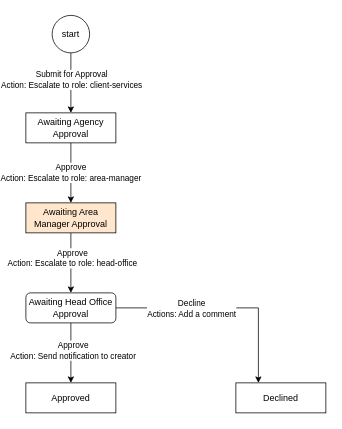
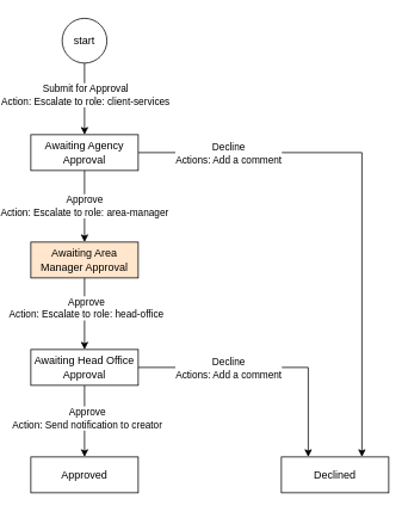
+ <mxCell id="6" style="edgeStyle=orthogonalEdgeStyle;rounded=0;orthogonalLoop=1;jettySize=auto;html=1;exitX=1;exitY=0.5;exitDx=0;exitDy=0;entryX=0.75;entryY=0;entryDx=0;entryDy=0;" edge="1" parent="1" source="8" target="18"><mxGeometry relative="1" as="geometry" /></mxCell>
+ <mxCell id="7" value="Decline&lt;br&gt;Actions: Add a comment" style="edgeLabel;html=1;align=center;verticalAlign=middle;resizable=0;points=[];" vertex="1" connectable="0" parent="6"><mxGeometry x="-0.221" y="2" relative="1" as="geometry"><mxPoint x="-130" y="2" as="offset" /></mxGeometry></mxCell>
- <mxCell id="16" value="Awaiting Head Office Approval" style="whiteSpace=wrap;html=1;rounded=1;" vertex="1" parent="1"><mxGeometry x="20" y="390" width="120" height="40" as="geometry" /></mxCell>
+ <mxCell id="16" value="Awaiting Head Office Approval" style="rounded=0;whiteSpace=wrap;html=1;" vertex="1" parent="1"><mxGeometry x="20" y="390" width="120" height="40" as="geometry" /></mxCell>
